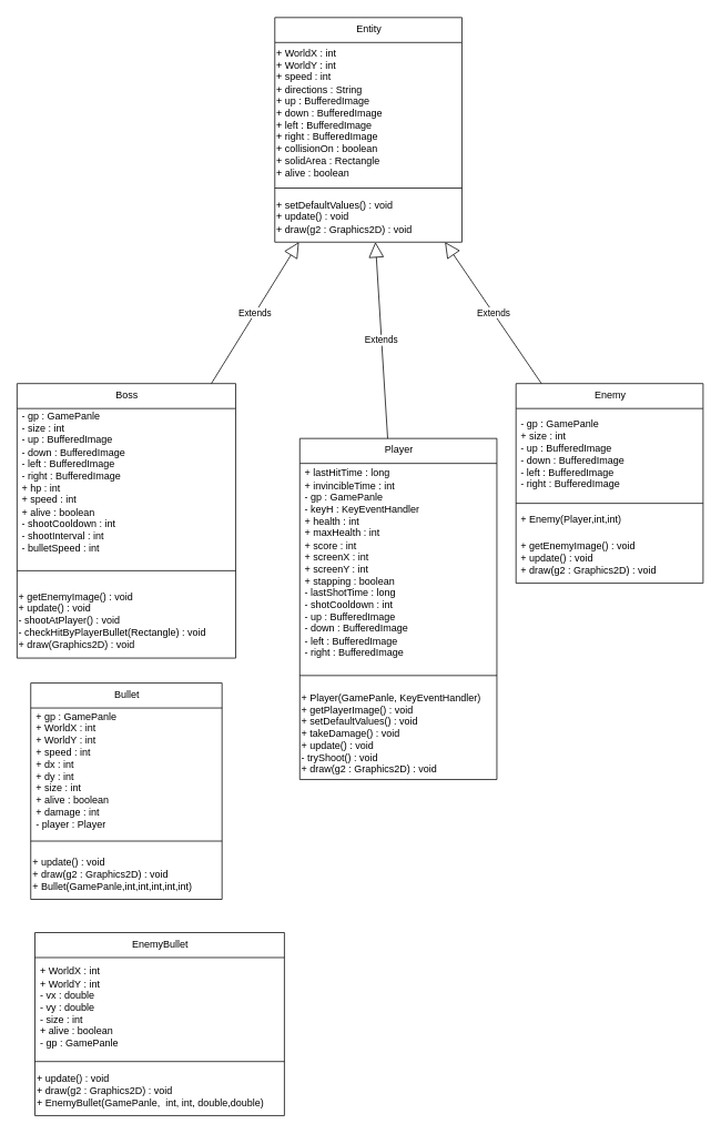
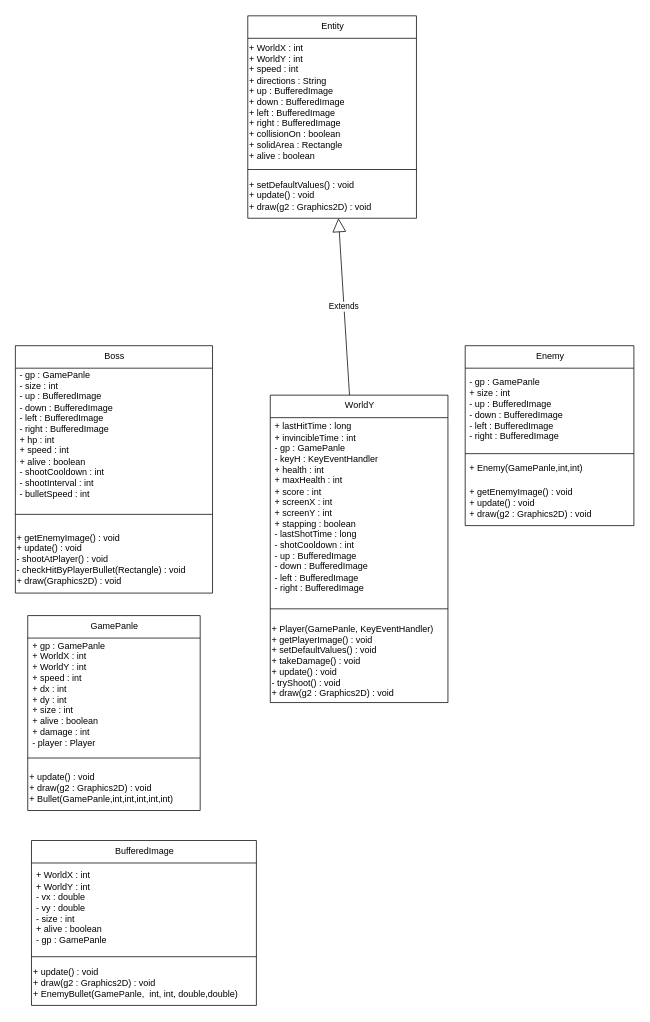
- <mxCell id="27" value="Extends" style="endArrow=block;endSize=16;endFill=0;html=1" parent="1" source="2" target="19" edge="1"><mxGeometry width="160" relative="1" as="geometry" /></mxCell>
- <mxCell id="28" value="Extends" style="endArrow=block;endSize=16;endFill=0;html=1" parent="1" source="10" target="19" edge="1"><mxGeometry width="160" relative="1" as="geometry" /></mxCell>
- <mxCell id="23" value="Player" style="swimlane;fontStyle=0;align=center;verticalAlign=top;childLayout=stackLayout;horizontal=1;startSize=30;horizontalStack=0;resizeParent=1;resizeParentMax=0;resizeLast=0;collapsible=0;marginBottom=0;html=1;" parent="1" vertex="1"><mxGeometry x="360" y="526" width="237" height="410" as="geometry" /></mxCell>
+ <mxCell id="23" value="WorldY" style="swimlane;fontStyle=0;align=center;verticalAlign=top;childLayout=stackLayout;horizontal=1;startSize=30;horizontalStack=0;resizeParent=1;resizeParentMax=0;resizeLast=0;collapsible=0;marginBottom=0;html=1;" parent="1" vertex="1"><mxGeometry x="360" y="526" width="237" height="410" as="geometry" /></mxCell>
- <mxCell id="13" value="+ Enemy(Player,int,int)" style="text;html=1;strokeColor=none;fillColor=none;align=left;verticalAlign=middle;spacingLeft=4;spacingRight=4;overflow=hidden;rotatable=0;points=[[0,0.5],[1,0.5]];portConstraint=eastwest;" parent="10" vertex="1"><mxGeometry y="148" width="225" height="32" as="geometry" /></mxCell>
+ <mxCell id="13" value="+ Enemy(GamePanle,int,int)" style="text;html=1;strokeColor=none;fillColor=none;align=left;verticalAlign=middle;spacingLeft=4;spacingRight=4;overflow=hidden;rotatable=0;points=[[0,0.5],[1,0.5]];portConstraint=eastwest;" parent="10" vertex="1"><mxGeometry y="148" width="225" height="32" as="geometry" /></mxCell>
- <mxCell id="6" value="Bullet" style="swimlane;fontStyle=0;align=center;verticalAlign=top;childLayout=stackLayout;horizontal=1;startSize=30;horizontalStack=0;resizeParent=1;resizeParentMax=0;resizeLast=0;collapsible=0;marginBottom=0;html=1;" parent="1" vertex="1"><mxGeometry x="36.5" y="820" width="230" height="260" as="geometry" /></mxCell>
+ <mxCell id="6" value="GamePanle" style="swimlane;fontStyle=0;align=center;verticalAlign=top;childLayout=stackLayout;horizontal=1;startSize=30;horizontalStack=0;resizeParent=1;resizeParentMax=0;resizeLast=0;collapsible=0;marginBottom=0;html=1;" parent="1" vertex="1"><mxGeometry x="36.5" y="820" width="230" height="260" as="geometry" /></mxCell>
- <mxCell id="15" value="EnemyBullet" style="swimlane;fontStyle=0;align=center;verticalAlign=top;childLayout=stackLayout;horizontal=1;startSize=30;horizontalStack=0;resizeParent=1;resizeParentMax=0;resizeLast=0;collapsible=0;marginBottom=0;html=1;" parent="1" vertex="1"><mxGeometry x="41.5" y="1120" width="300" height="220" as="geometry" /></mxCell>
+ <mxCell id="15" value="BufferedImage" style="swimlane;fontStyle=0;align=center;verticalAlign=top;childLayout=stackLayout;horizontal=1;startSize=30;horizontalStack=0;resizeParent=1;resizeParentMax=0;resizeLast=0;collapsible=0;marginBottom=0;html=1;" parent="1" vertex="1"><mxGeometry x="41.5" y="1120" width="300" height="220" as="geometry" /></mxCell>
